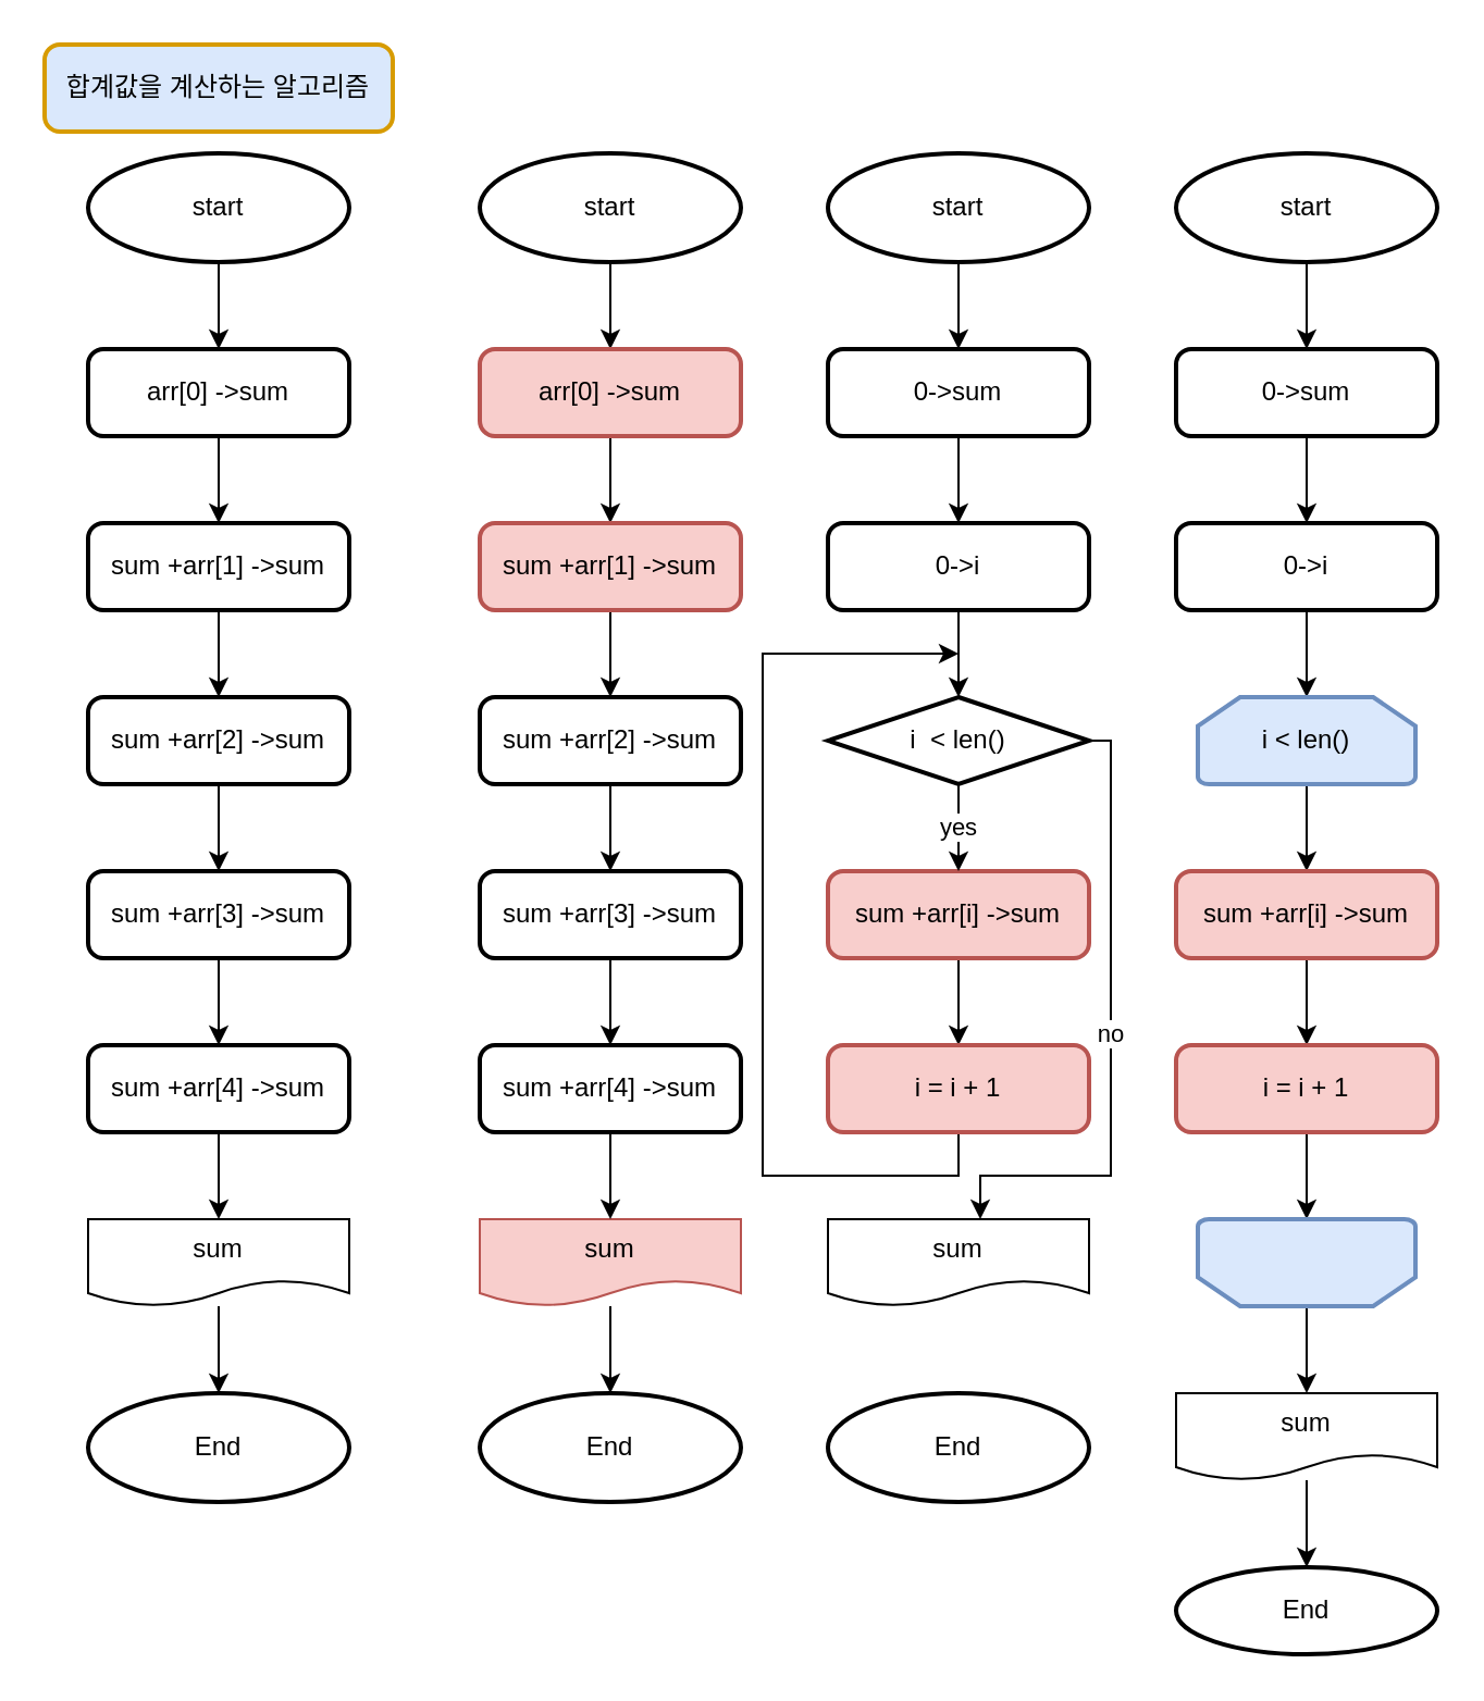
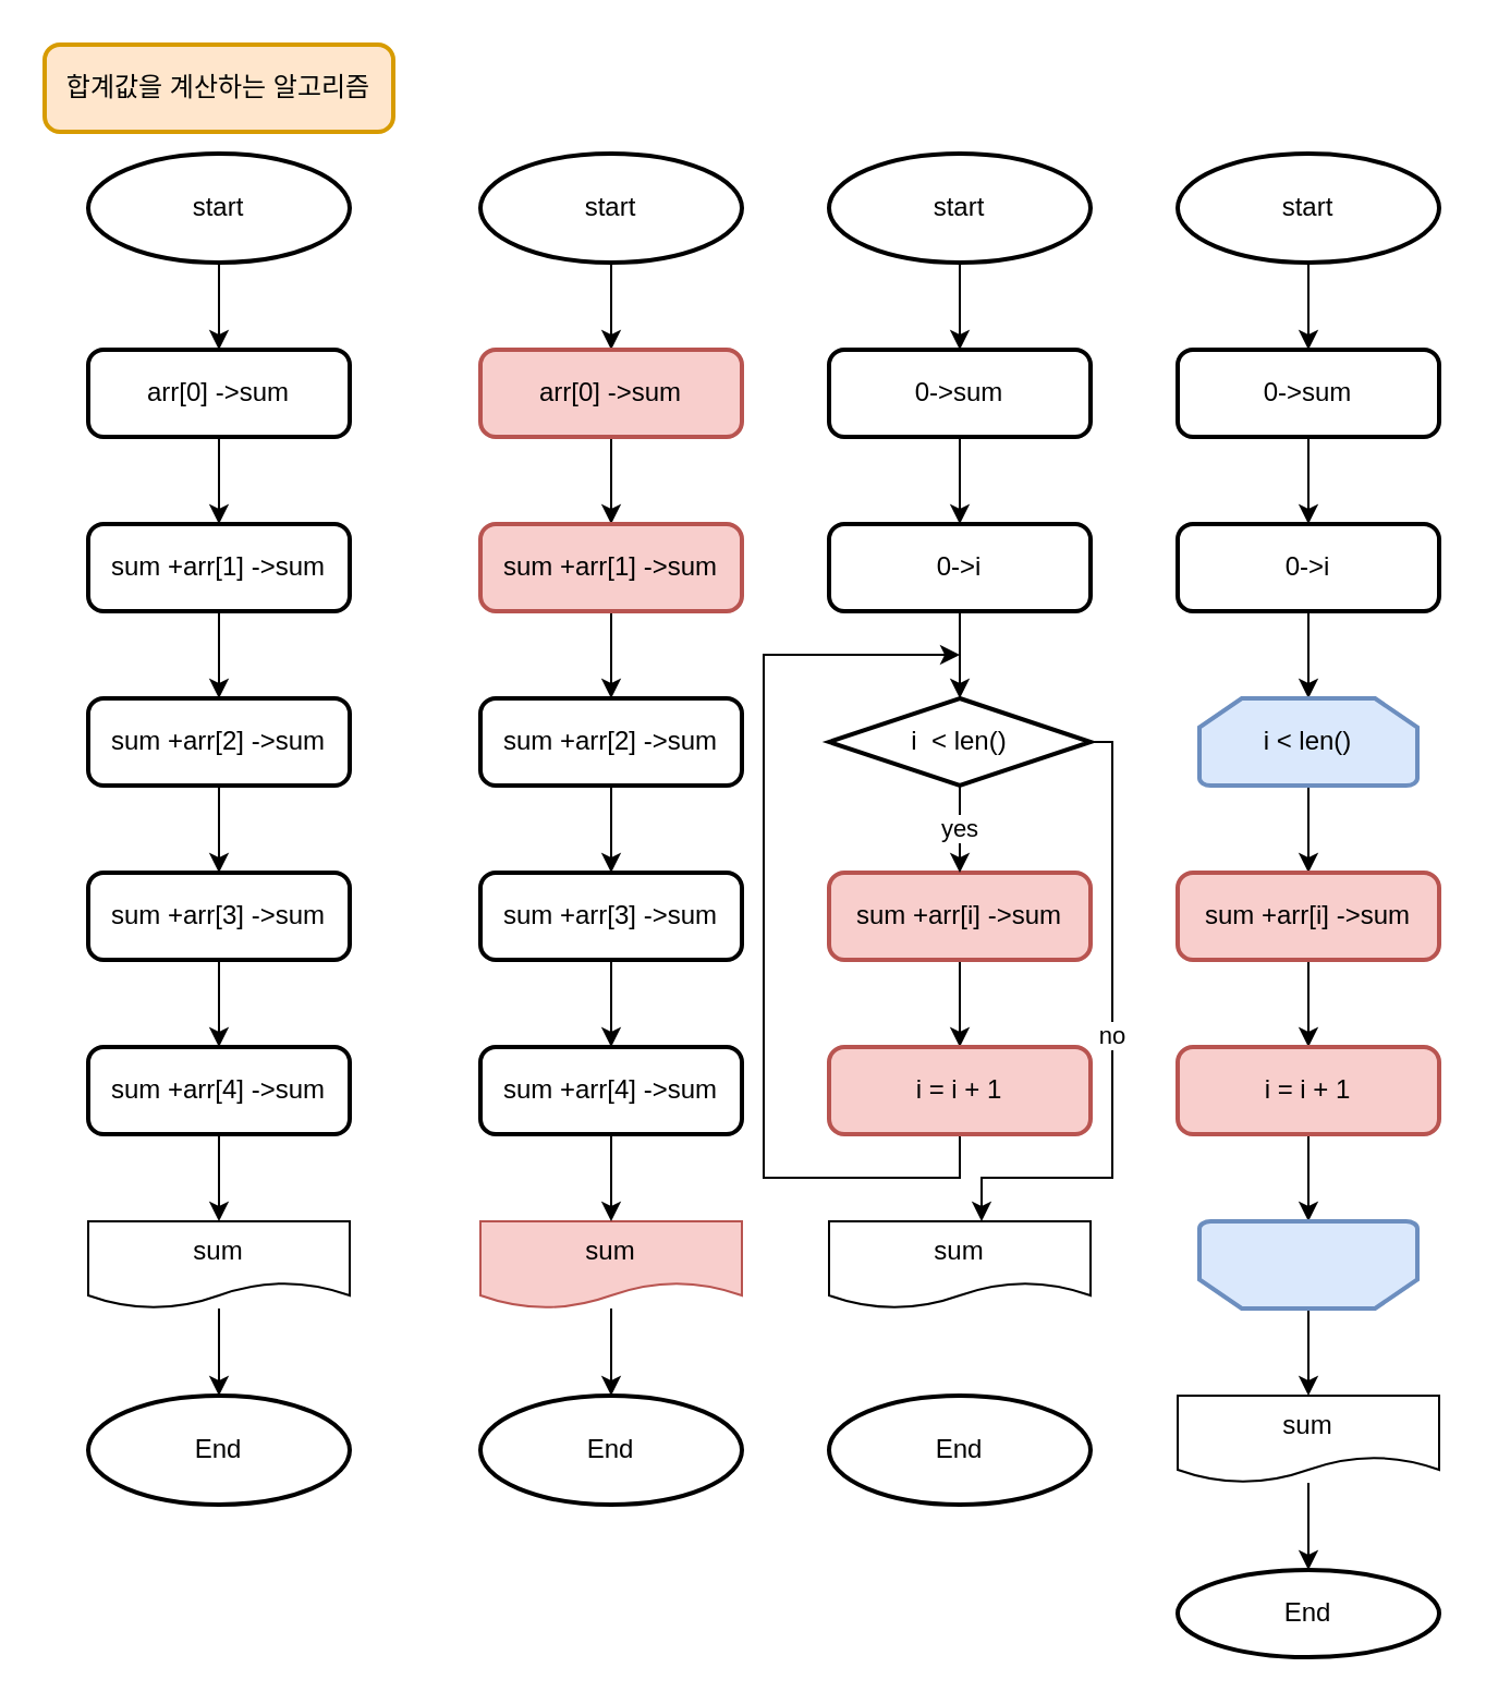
- <mxCell id="9" value="합계값을 계산하는 알고리즘" style="rounded=1;whiteSpace=wrap;html=1;absoluteArcSize=1;arcSize=14;strokeWidth=2;fillColor=#dae8fc;strokeColor=#d79b00;" parent="1" vertex="1"><mxGeometry x="20" y="20" width="160" height="40" as="geometry" /></mxCell>
+ <mxCell id="9" value="합계값을 계산하는 알고리즘" style="rounded=1;whiteSpace=wrap;html=1;absoluteArcSize=1;arcSize=14;strokeWidth=2;fillColor=#ffe6cc;strokeColor=#d79b00;" parent="1" vertex="1"><mxGeometry x="20" y="20" width="160" height="40" as="geometry" /></mxCell>
